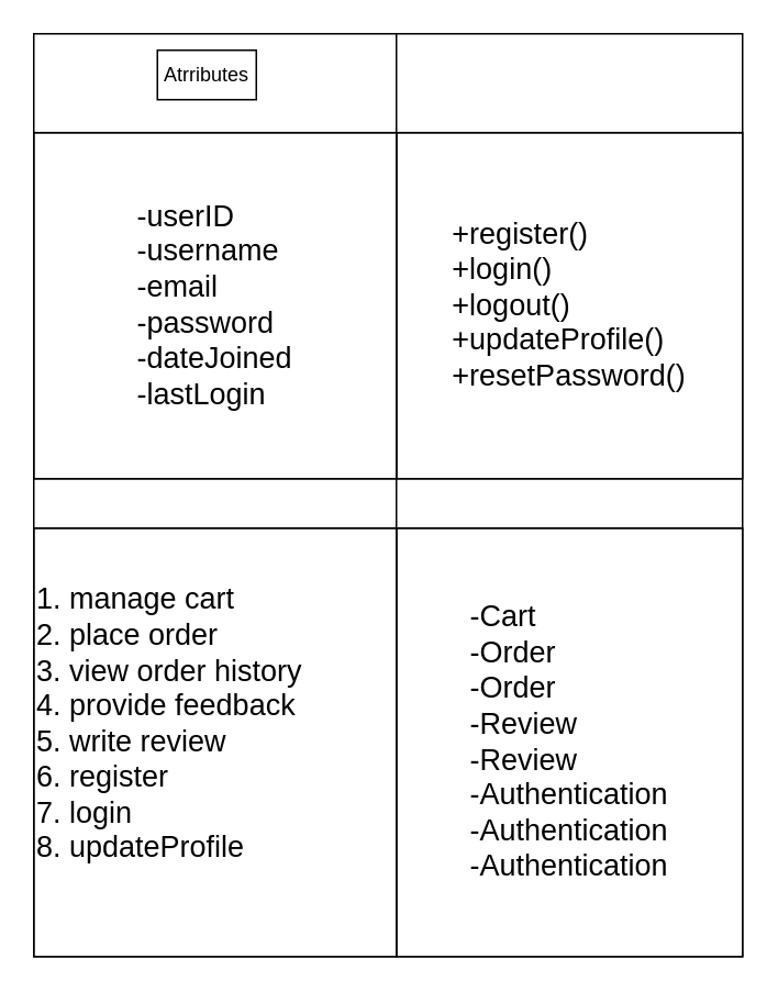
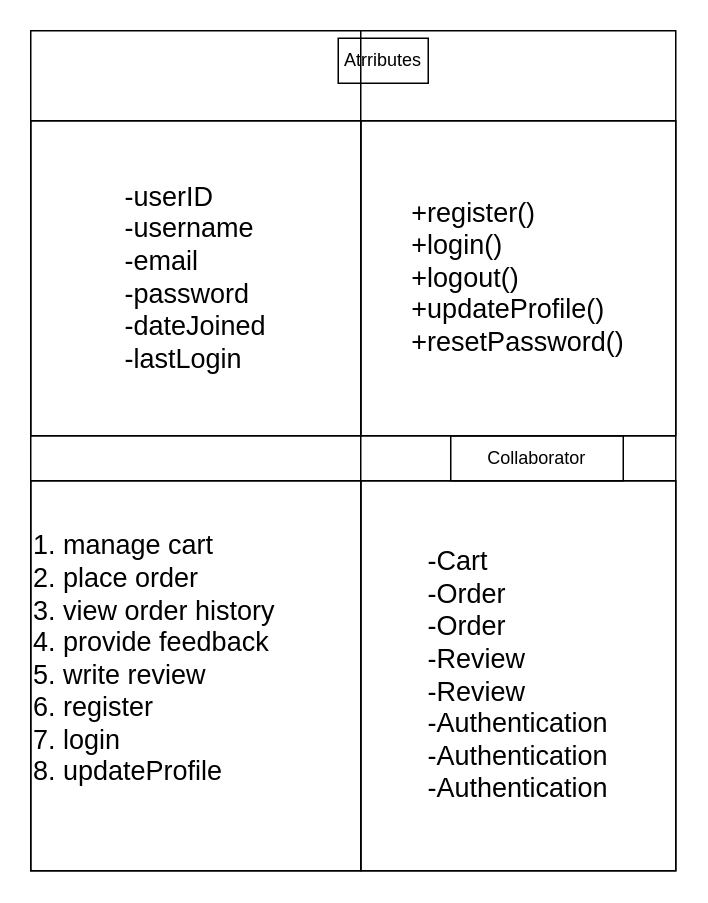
- <mxCell id="3" value="Atrributes" style="text;html=1;strokeColor=#000000;fillColor=none;align=center;verticalAlign=middle;whiteSpace=wrap;rounded=0;fontColor=#000000;" parent="1" vertex="1"><mxGeometry x="95" y="30" width="60" height="30" as="geometry" /></mxCell>
+ <mxCell id="3" value="Atrributes" style="text;html=1;strokeColor=#000000;fillColor=none;align=center;verticalAlign=middle;whiteSpace=wrap;rounded=0;fontColor=#000000;" parent="1" vertex="1"><mxGeometry x="225" y="25" width="60" height="30" as="geometry" /></mxCell>
+ <mxCell id="6" value="Collaborator" style="text;html=1;strokeColor=#000000;fillColor=none;align=center;verticalAlign=middle;whiteSpace=wrap;rounded=0;fontColor=#000000;" parent="1" vertex="1"><mxGeometry x="300" y="290" width="115" height="30" as="geometry" /></mxCell>
